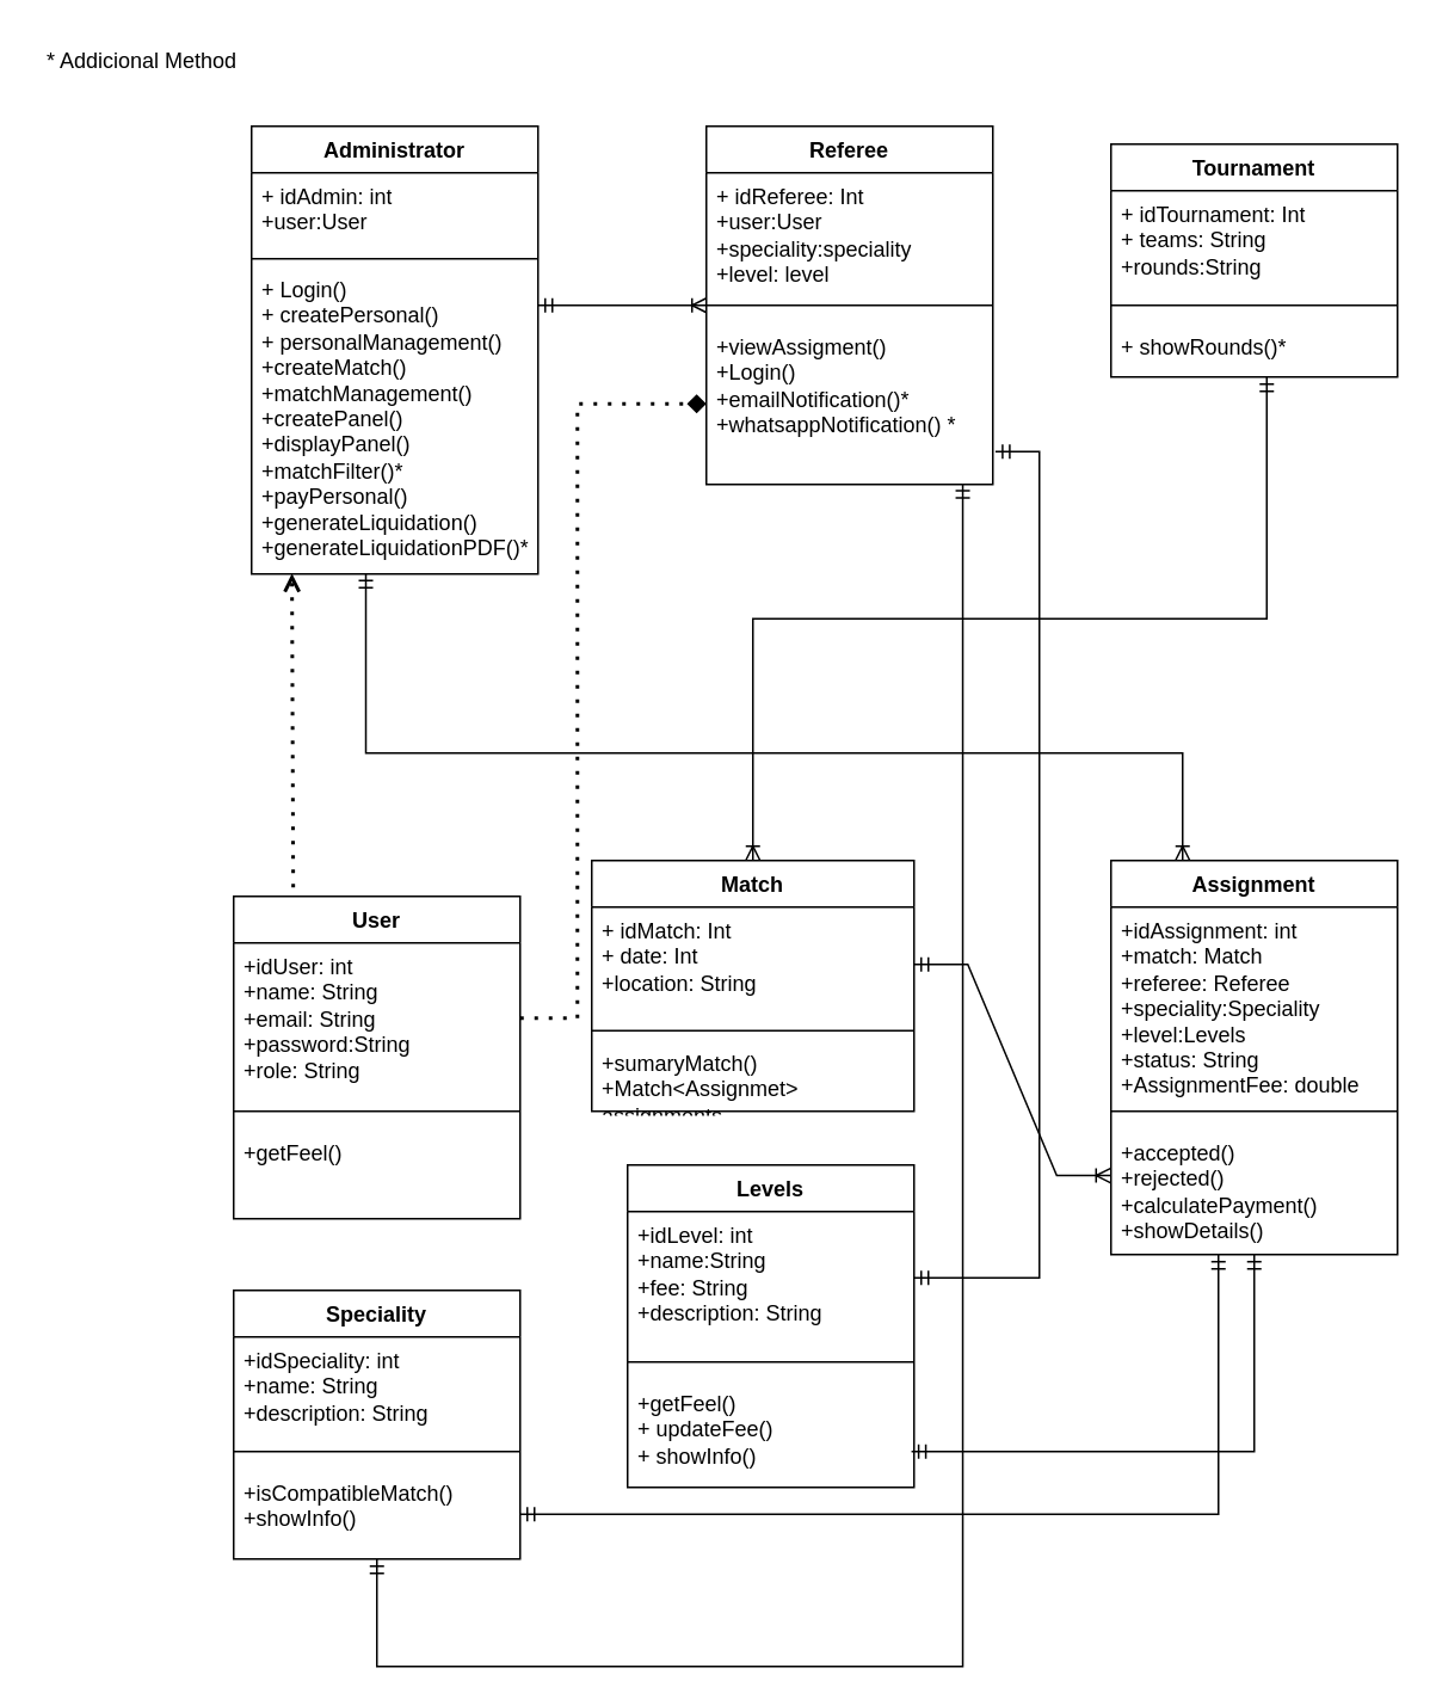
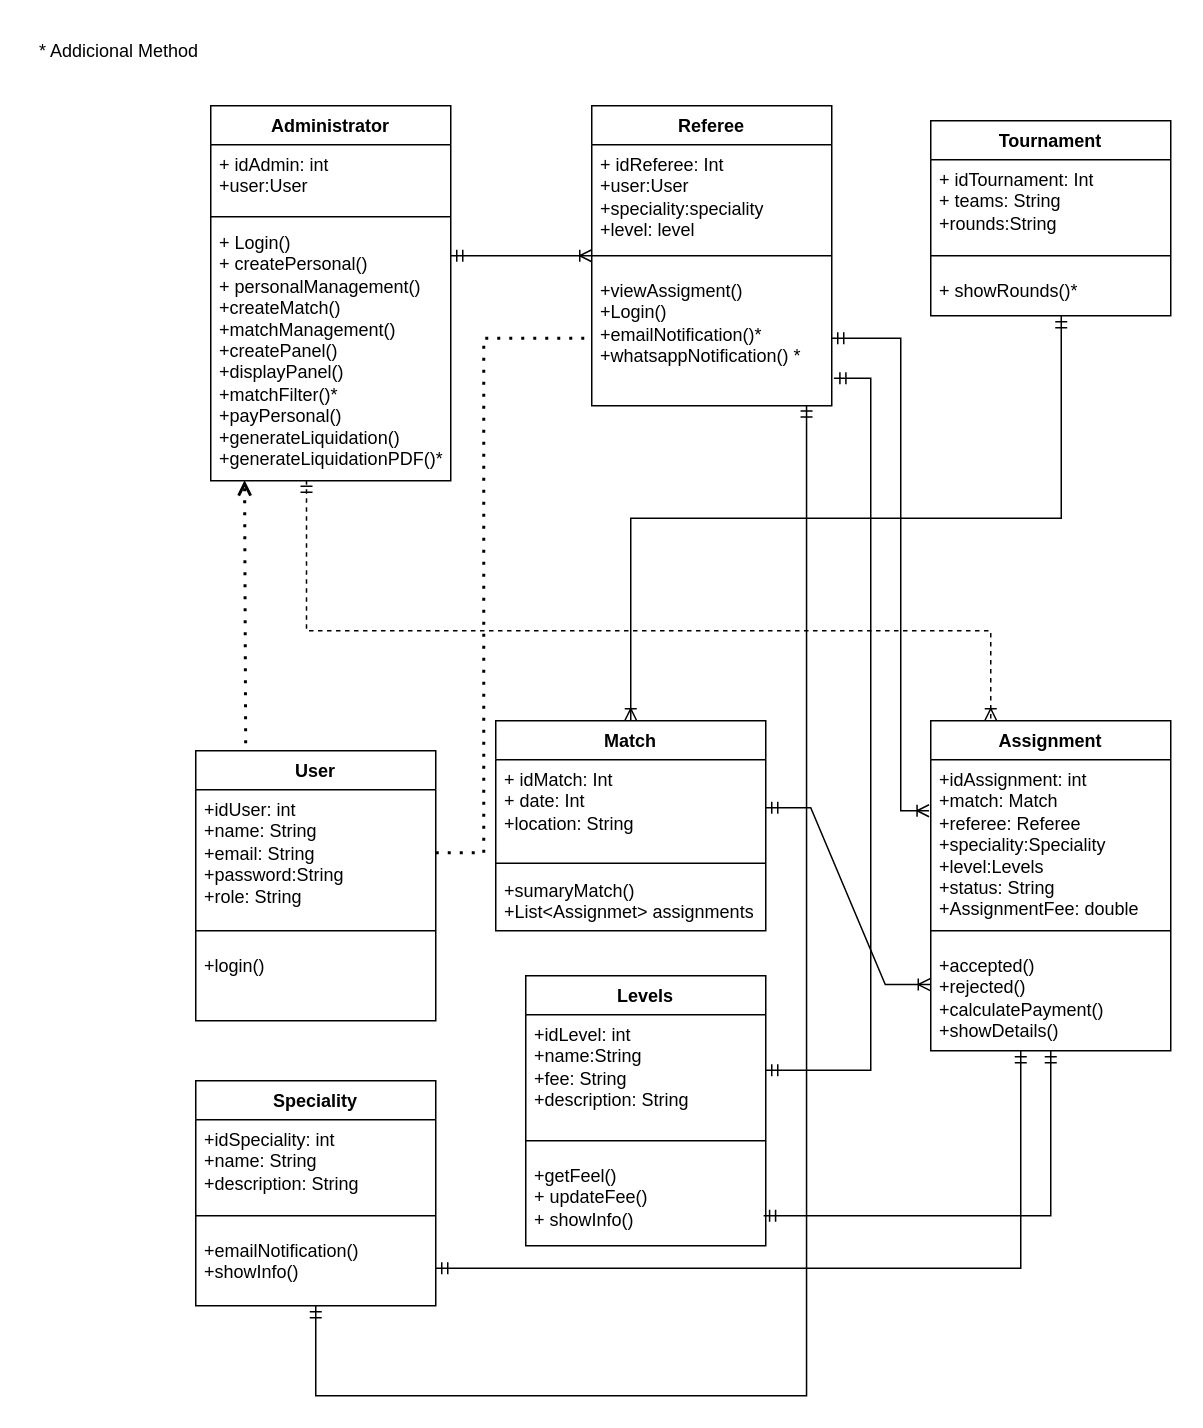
- <mxCell id="41" value="" style="endArrow=diamond;dashed=1;html=1;dashPattern=1 3;strokeWidth=2;rounded=0;entryX=0;entryY=0.5;entryDx=0;entryDy=0;exitX=1;exitY=0.5;exitDx=0;exitDy=0;edgeStyle=elbowEdgeStyle;" parent="1" source="35" target="9" edge="1"><mxGeometry width="50" height="50" relative="1" as="geometry"><mxPoint x="160" y="535" as="sourcePoint" /><mxPoint x="160" y="360" as="targetPoint" /><Array as="points"><mxPoint x="322" y="360" /></Array></mxGeometry></mxCell>
+ <mxCell id="41" value="" style="endArrow=none;dashed=1;html=1;dashPattern=1 3;strokeWidth=2;rounded=0;entryX=0;entryY=0.5;entryDx=0;entryDy=0;exitX=1;exitY=0.5;exitDx=0;exitDy=0;edgeStyle=elbowEdgeStyle;" parent="1" source="35" target="9" edge="1"><mxGeometry width="50" height="50" relative="1" as="geometry"><mxPoint x="160" y="535" as="sourcePoint" /><mxPoint x="160" y="360" as="targetPoint" /><Array as="points"><mxPoint x="322" y="360" /></Array></mxGeometry></mxCell>
+ <mxCell id="42" value="" style="edgeStyle=elbowEdgeStyle;fontSize=12;html=1;endArrow=ERoneToMany;startArrow=ERmandOne;rounded=0;exitX=1;exitY=0.5;exitDx=0;exitDy=0;entryX=-0.007;entryY=0.327;entryDx=0;entryDy=0;entryPerimeter=0;" parent="1" source="9" target="22" edge="1"><mxGeometry width="100" height="100" relative="1" as="geometry"><mxPoint x="560" y="560" as="sourcePoint" /><mxPoint x="650" y="678" as="targetPoint" /><Array as="points"><mxPoint x="600" y="390" /></Array></mxGeometry></mxCell>
- <mxCell id="45" value="" style="edgeStyle=elbowEdgeStyle;fontSize=12;html=1;endArrow=ERoneToMany;startArrow=ERmandOne;rounded=0;entryX=0.25;entryY=0;entryDx=0;entryDy=0;exitX=0.399;exitY=0.998;exitDx=0;exitDy=0;exitPerimeter=0;elbow=vertical;" parent="1" source="5" target="21" edge="1"><mxGeometry width="100" height="100" relative="1" as="geometry"><mxPoint x="440" y="360" as="sourcePoint" /><mxPoint x="534" y="360" as="targetPoint" /><Array as="points"><mxPoint x="430" y="420" /></Array></mxGeometry></mxCell>
+ <mxCell id="45" value="" style="edgeStyle=elbowEdgeStyle;fontSize=12;html=1;endArrow=ERoneToMany;startArrow=ERmandOne;rounded=0;entryX=0.25;entryY=0;entryDx=0;entryDy=0;exitX=0.399;exitY=0.998;exitDx=0;exitDy=0;exitPerimeter=0;elbow=vertical;dashed=1;" parent="1" source="5" target="21" edge="1"><mxGeometry width="100" height="100" relative="1" as="geometry"><mxPoint x="440" y="360" as="sourcePoint" /><mxPoint x="534" y="360" as="targetPoint" /><Array as="points"><mxPoint x="430" y="420" /></Array></mxGeometry></mxCell>
- <mxCell id="33" value="+sumaryMatch()&lt;div&gt;+Match&amp;lt;Assignmet&amp;gt; assignments&lt;br&gt;&lt;div&gt;&lt;br&gt;&lt;/div&gt;&lt;/div&gt;" style="text;strokeColor=none;fillColor=none;align=left;verticalAlign=top;spacingLeft=4;spacingRight=4;overflow=hidden;rotatable=0;points=[[0,0.5],[1,0.5]];portConstraint=eastwest;whiteSpace=wrap;html=1;" parent="30" vertex="1"><mxGeometry y="100" width="180" height="40" as="geometry" /></mxCell>
+ <mxCell id="33" value="+sumaryMatch()&lt;div&gt;+List&amp;lt;Assignmet&amp;gt; assignments&lt;br&gt;&lt;div&gt;&lt;br&gt;&lt;/div&gt;&lt;/div&gt;" style="text;strokeColor=none;fillColor=none;align=left;verticalAlign=top;spacingLeft=4;spacingRight=4;overflow=hidden;rotatable=0;points=[[0,0.5],[1,0.5]];portConstraint=eastwest;whiteSpace=wrap;html=1;" parent="30" vertex="1"><mxGeometry y="100" width="180" height="40" as="geometry" /></mxCell>
- <mxCell id="37" value="+getFeel()" style="text;strokeColor=none;fillColor=none;align=left;verticalAlign=top;spacingLeft=4;spacingRight=4;overflow=hidden;rotatable=0;points=[[0,0.5],[1,0.5]];portConstraint=eastwest;whiteSpace=wrap;html=1;" parent="34" vertex="1"><mxGeometry y="130" width="160" height="50" as="geometry" /></mxCell>
+ <mxCell id="37" value="+login()" style="text;strokeColor=none;fillColor=none;align=left;verticalAlign=top;spacingLeft=4;spacingRight=4;overflow=hidden;rotatable=0;points=[[0,0.5],[1,0.5]];portConstraint=eastwest;whiteSpace=wrap;html=1;" parent="34" vertex="1"><mxGeometry y="130" width="160" height="50" as="geometry" /></mxCell>
- <mxCell id="28" value="+isCompatibleMatch()&lt;div&gt;+showInfo()&lt;/div&gt;" style="text;strokeColor=none;fillColor=none;align=left;verticalAlign=top;spacingLeft=4;spacingRight=4;overflow=hidden;rotatable=0;points=[[0,0.5],[1,0.5]];portConstraint=eastwest;whiteSpace=wrap;html=1;" parent="25" vertex="1"><mxGeometry y="100" width="160" height="50" as="geometry" /></mxCell>
+ <mxCell id="28" value="+emailNotification()&lt;div&gt;+showInfo()&lt;/div&gt;" style="text;strokeColor=none;fillColor=none;align=left;verticalAlign=top;spacingLeft=4;spacingRight=4;overflow=hidden;rotatable=0;points=[[0,0.5],[1,0.5]];portConstraint=eastwest;whiteSpace=wrap;html=1;" parent="25" vertex="1"><mxGeometry y="100" width="160" height="50" as="geometry" /></mxCell>
